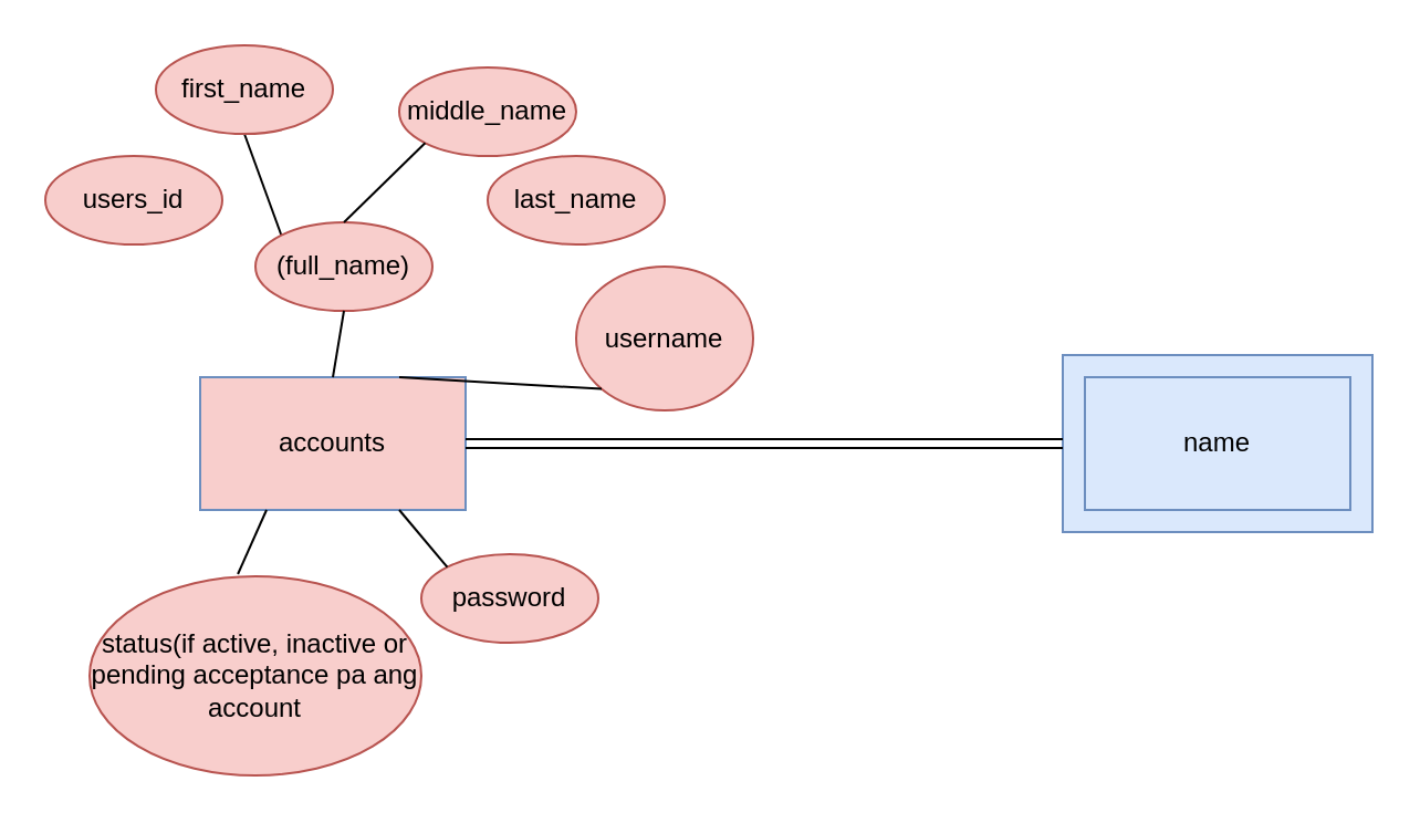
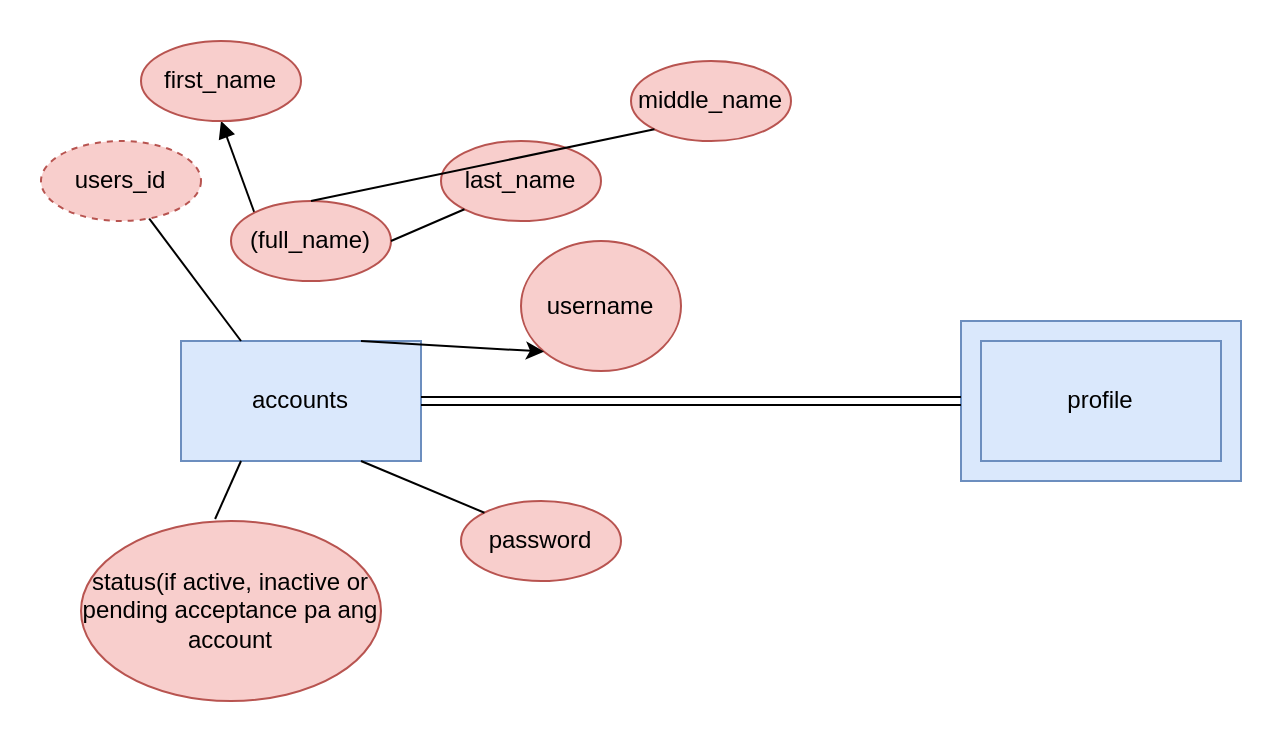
- <mxCell id="8" value="middle_name" style="ellipse;whiteSpace=wrap;html=1;fillColor=#f8cecc;strokeColor=#b85450;" vertex="1" parent="1"><mxGeometry x="180" y="30" width="80" height="40" as="geometry" /></mxCell>
+ <mxCell id="8" value="middle_name" style="ellipse;whiteSpace=wrap;html=1;fillColor=#f8cecc;strokeColor=#b85450;" vertex="1" parent="1"><mxGeometry x="315" y="30" width="80" height="40" as="geometry" /></mxCell>
- <mxCell id="3" value="" style="endArrow=none;html=1;rounded=0;entryX=0.5;entryY=1;entryDx=0;entryDy=0;exitX=0;exitY=0;exitDx=0;exitDy=0;" edge="1" parent="1" source="7" target="6"><mxGeometry width="50" height="50" relative="1" as="geometry"><mxPoint x="360" y="210" as="sourcePoint" /><mxPoint x="410" y="160" as="targetPoint" /></mxGeometry></mxCell>
+ <mxCell id="3" value="" style="endArrow=block;html=1;rounded=0;entryX=0.5;entryY=1;entryDx=0;entryDy=0;exitX=0;exitY=0;exitDx=0;exitDy=0;" edge="1" parent="1" source="7" target="6"><mxGeometry width="50" height="50" relative="1" as="geometry"><mxPoint x="360" y="210" as="sourcePoint" /><mxPoint x="410" y="160" as="targetPoint" /></mxGeometry></mxCell>
- <mxCell id="5" value="users_id" style="ellipse;whiteSpace=wrap;html=1;fillColor=#f8cecc;strokeColor=#b85450;" vertex="1" parent="1"><mxGeometry x="20" y="70" width="80" height="40" as="geometry" /></mxCell>
+ <mxCell id="5" value="users_id" style="ellipse;whiteSpace=wrap;html=1;fillColor=#f8cecc;strokeColor=#b85450;dashed=1;" vertex="1" parent="1"><mxGeometry x="20" y="70" width="80" height="40" as="geometry" /></mxCell>
+ <mxCell id="11" value="" style="endArrow=none;html=1;rounded=0;exitX=1;exitY=0.5;exitDx=0;exitDy=0;entryX=0;entryY=1;entryDx=0;entryDy=0;" edge="1" parent="1" source="7" target="9"><mxGeometry width="50" height="50" relative="1" as="geometry"><mxPoint x="350" y="220" as="sourcePoint" /><mxPoint x="241.716" y="125.858" as="targetPoint" /></mxGeometry></mxCell>
+ <mxCell id="4" value="" style="endArrow=none;html=1;rounded=0;exitX=0.25;exitY=0;exitDx=0;exitDy=0;" edge="1" parent="1" source="2" target="5"><mxGeometry width="50" height="50" relative="1" as="geometry"><mxPoint x="180" y="250" as="sourcePoint" /><mxPoint x="230" y="200" as="targetPoint" /></mxGeometry></mxCell>
- <mxCell id="12" value="" style="endArrow=none;html=1;rounded=0;entryX=0.5;entryY=1;entryDx=0;entryDy=0;exitX=0.5;exitY=0;exitDx=0;exitDy=0;" edge="1" parent="1" source="2" target="7"><mxGeometry width="50" height="50" relative="1" as="geometry"><mxPoint x="210" y="120" as="sourcePoint" /><mxPoint x="242" y="94" as="targetPoint" /></mxGeometry></mxCell>
- <mxCell id="15" value="" style="endArrow=none;html=1;rounded=0;exitX=0.75;exitY=0;exitDx=0;exitDy=0;entryX=0;entryY=1;entryDx=0;entryDy=0;" edge="1" parent="1" source="2" target="13"><mxGeometry width="50" height="50" relative="1" as="geometry"><mxPoint x="130" y="180" as="sourcePoint" /><mxPoint x="84" y="119" as="targetPoint" /></mxGeometry></mxCell>
+ <mxCell id="15" value="" style="endArrow=classic;html=1;rounded=0;exitX=0.75;exitY=0;exitDx=0;exitDy=0;entryX=0;entryY=1;entryDx=0;entryDy=0;" edge="1" parent="1" source="2" target="13"><mxGeometry width="50" height="50" relative="1" as="geometry"><mxPoint x="130" y="180" as="sourcePoint" /><mxPoint x="84" y="119" as="targetPoint" /></mxGeometry></mxCell>
- <mxCell id="2" value="accounts" style="rounded=0;whiteSpace=wrap;html=1;fillColor=#f8cecc;strokeColor=#6c8ebf;" vertex="1" parent="1"><mxGeometry x="90" y="170" width="120" height="60" as="geometry" /></mxCell>
+ <mxCell id="2" value="accounts" style="rounded=0;whiteSpace=wrap;html=1;fillColor=#dae8fc;strokeColor=#6c8ebf;" vertex="1" parent="1"><mxGeometry x="90" y="170" width="120" height="60" as="geometry" /></mxCell>
- <mxCell id="21" value="name" style="rounded=0;whiteSpace=wrap;html=1;fillColor=#dae8fc;strokeColor=#6c8ebf;movable=1;resizable=1;rotatable=1;deletable=1;editable=1;locked=0;connectable=1;" vertex="1" parent="19"><mxGeometry x="10" y="10" width="120" height="60" as="geometry" /></mxCell>
+ <mxCell id="21" value="profile" style="rounded=0;whiteSpace=wrap;html=1;fillColor=#dae8fc;strokeColor=#6c8ebf;movable=1;resizable=1;rotatable=1;deletable=1;editable=1;locked=0;connectable=1;" vertex="1" parent="19"><mxGeometry x="10" y="10" width="120" height="60" as="geometry" /></mxCell>
- <mxCell id="14" value="password" style="ellipse;whiteSpace=wrap;html=1;fillColor=#f8cecc;strokeColor=#b85450;" vertex="1" parent="1"><mxGeometry x="190" y="250" width="80" height="40" as="geometry" /></mxCell>
+ <mxCell id="14" value="password" style="ellipse;whiteSpace=wrap;html=1;fillColor=#f8cecc;strokeColor=#b85450;" vertex="1" parent="1"><mxGeometry x="230" y="250" width="80" height="40" as="geometry" /></mxCell>
